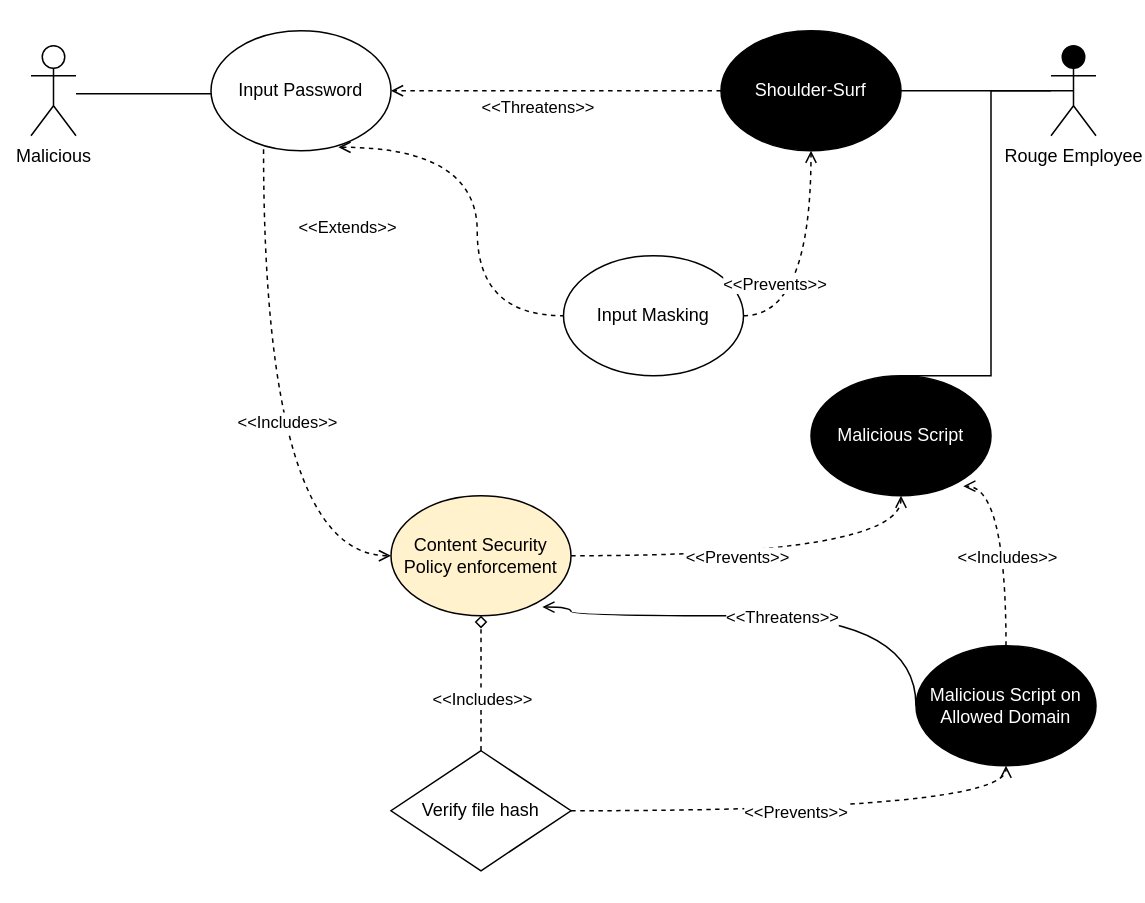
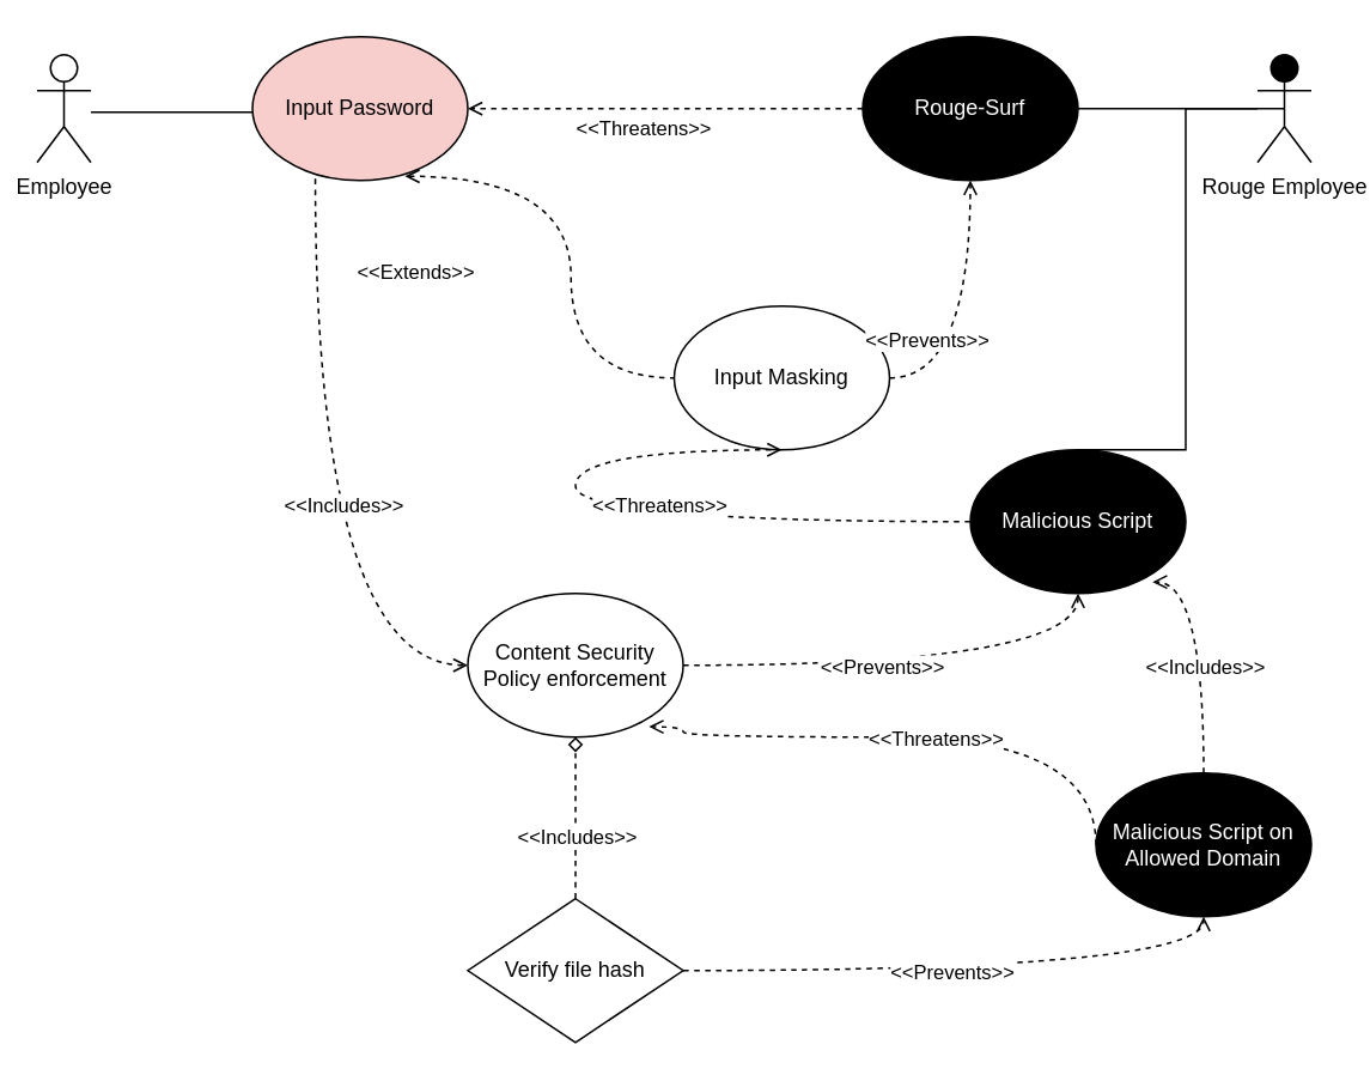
- <mxCell id="4" value="Input Password" style="ellipse;whiteSpace=wrap;html=1;fillColor=#FFFFFF;fontColor=light-dark(#000000,#000000);" vertex="1" parent="1"><mxGeometry x="140" y="20" width="120" height="80" as="geometry" /></mxCell>
+ <mxCell id="4" value="Input Password" style="ellipse;whiteSpace=wrap;html=1;fillColor=#f8cecc;fontColor=light-dark(#000000,#000000);" vertex="1" parent="1"><mxGeometry x="140" y="20" width="120" height="80" as="geometry" /></mxCell>
- <mxCell id="11" value="Shoulder-Surf" style="ellipse;whiteSpace=wrap;html=1;fillColor=#000000;fontColor=#FFFFFF;" vertex="1" parent="1"><mxGeometry x="480" y="20" width="120" height="80" as="geometry" /></mxCell>
+ <mxCell id="11" value="Rouge-Surf" style="ellipse;whiteSpace=wrap;html=1;fillColor=#000000;fontColor=#FFFFFF;" vertex="1" parent="1"><mxGeometry x="480" y="20" width="120" height="80" as="geometry" /></mxCell>
- <mxCell id="2" value="Malicious" style="shape=umlActor;verticalLabelPosition=bottom;verticalAlign=top;html=1;outlineConnect=0;fillColor=#FFFFFF;" vertex="1" parent="1"><mxGeometry x="20" y="30" width="30" height="60" as="geometry" /></mxCell>
+ <mxCell id="2" value="Employee" style="shape=umlActor;verticalLabelPosition=bottom;verticalAlign=top;html=1;outlineConnect=0;fillColor=#FFFFFF;" vertex="1" parent="1"><mxGeometry x="20" y="30" width="30" height="60" as="geometry" /></mxCell>
+ <mxCell id="16" style="edgeStyle=orthogonalEdgeStyle;curved=1;rounded=0;orthogonalLoop=1;jettySize=auto;html=1;dashed=1;endArrow=open;endFill=0;strokeWidth=1;exitX=0;exitY=0.5;exitDx=0;exitDy=0;entryX=0.5;entryY=1;entryDx=0;entryDy=0;" edge="1" parent="1" source="14" target="5"><mxGeometry relative="1" as="geometry"><mxPoint x="390" y="360" as="targetPoint" /><mxPoint x="610" y="360" as="sourcePoint" /><Array as="points"><mxPoint x="320" y="290" /></Array></mxGeometry></mxCell>
+ <mxCell id="17" value="&amp;lt;&amp;lt;Threatens&amp;gt;&amp;gt;" style="edgeLabel;html=1;align=center;verticalAlign=middle;resizable=0;points=[];" vertex="1" connectable="0" parent="16"><mxGeometry x="0.114" y="1" relative="1" as="geometry"><mxPoint x="35" y="-11" as="offset" /></mxGeometry></mxCell>
- <mxCell id="18" value="Content Security Policy enforcement" style="ellipse;whiteSpace=wrap;html=1;fillColor=#fff2cc;fontColor=light-dark(#000000,#000000);" vertex="1" parent="1"><mxGeometry x="260" y="330" width="120" height="80" as="geometry" /></mxCell>
+ <mxCell id="18" value="Content Security Policy enforcement" style="ellipse;whiteSpace=wrap;html=1;fillColor=#FFFFFF;fontColor=light-dark(#000000,#000000);" vertex="1" parent="1"><mxGeometry x="260" y="330" width="120" height="80" as="geometry" /></mxCell>
- <mxCell id="27" style="edgeStyle=orthogonalEdgeStyle;curved=1;rounded=0;orthogonalLoop=1;jettySize=auto;html=1;dashed=0;endArrow=open;endFill=0;strokeWidth=1;exitX=0;exitY=0.5;exitDx=0;exitDy=0;entryX=0.841;entryY=0.928;entryDx=0;entryDy=0;entryPerimeter=0;" edge="1" parent="1" source="24" target="18"><mxGeometry relative="1" as="geometry"><mxPoint x="380" y="460" as="targetPoint" /><mxPoint x="600" y="500" as="sourcePoint" /><Array as="points"><mxPoint x="610" y="410" /><mxPoint x="380" y="410" /><mxPoint x="380" y="404" /></Array></mxGeometry></mxCell>
+ <mxCell id="27" style="edgeStyle=orthogonalEdgeStyle;curved=1;rounded=0;orthogonalLoop=1;jettySize=auto;html=1;dashed=1;endArrow=open;endFill=0;strokeWidth=1;exitX=0;exitY=0.5;exitDx=0;exitDy=0;entryX=0.841;entryY=0.928;entryDx=0;entryDy=0;entryPerimeter=0;" edge="1" parent="1" source="24" target="18"><mxGeometry relative="1" as="geometry"><mxPoint x="380" y="460" as="targetPoint" /><mxPoint x="600" y="500" as="sourcePoint" /><Array as="points"><mxPoint x="610" y="410" /><mxPoint x="380" y="410" /><mxPoint x="380" y="404" /></Array></mxGeometry></mxCell>
